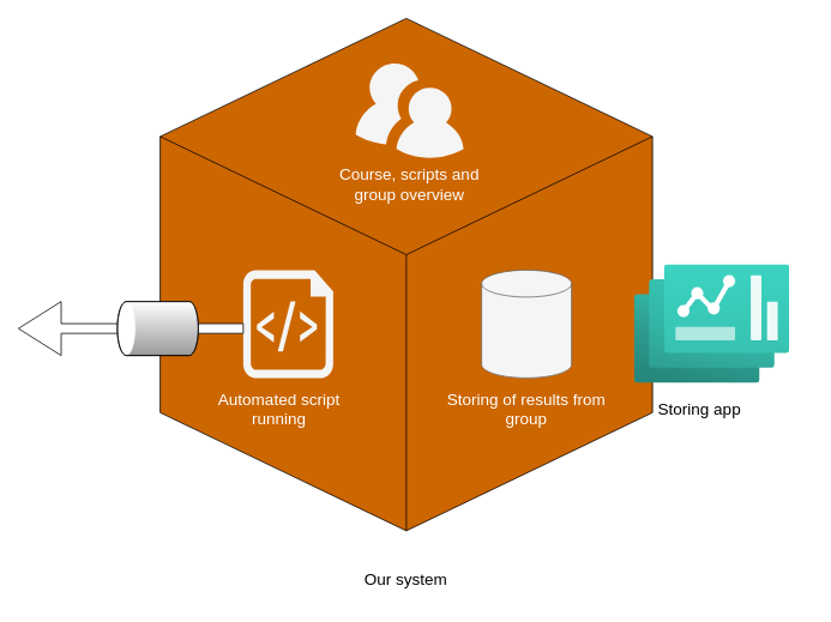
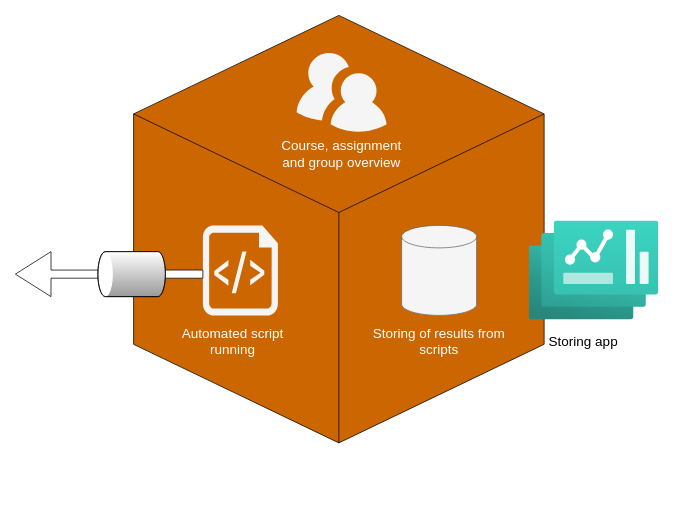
- <mxCell id="10" value="&lt;span style=&quot;font-size: 18px;&quot;&gt;&lt;font color=&quot;#ffffff&quot;&gt;Course, scripts and group overview&lt;/font&gt;&lt;/span&gt;" style="text;strokeColor=none;align=center;fillColor=none;html=1;verticalAlign=middle;whiteSpace=wrap;rounded=0;" vertex="1" parent="1"><mxGeometry x="360" y="180" width="190" height="50" as="geometry" /></mxCell>
+ <mxCell id="10" value="&lt;span style=&quot;font-size: 18px;&quot;&gt;&lt;font color=&quot;#ffffff&quot;&gt;Course, assignment and group overview&lt;/font&gt;&lt;/span&gt;" style="text;strokeColor=none;align=center;fillColor=none;html=1;verticalAlign=middle;whiteSpace=wrap;rounded=0;" vertex="1" parent="1"><mxGeometry x="360" y="180" width="190" height="50" as="geometry" /></mxCell>
- <mxCell id="12" value="&lt;span style=&quot;font-size: 18px;&quot;&gt;&lt;font color=&quot;#ffffff&quot;&gt;Storing of results from group&lt;/font&gt;&lt;/span&gt;" style="text;strokeColor=none;align=center;fillColor=none;html=1;verticalAlign=middle;whiteSpace=wrap;rounded=0;" vertex="1" parent="1"><mxGeometry x="490" y="430" width="190" height="50" as="geometry" /></mxCell>
+ <mxCell id="12" value="&lt;span style=&quot;font-size: 18px;&quot;&gt;&lt;font color=&quot;#ffffff&quot;&gt;Storing of results from scripts&lt;/font&gt;&lt;/span&gt;" style="text;strokeColor=none;align=center;fillColor=none;html=1;verticalAlign=middle;whiteSpace=wrap;rounded=0;" vertex="1" parent="1"><mxGeometry x="490" y="430" width="190" height="50" as="geometry" /></mxCell>
- <mxCell id="7" value="&lt;span style=&quot;font-size: 18px;&quot;&gt;Our system&lt;/span&gt;" style="text;strokeColor=none;align=center;fillColor=none;html=1;verticalAlign=middle;whiteSpace=wrap;rounded=0;" parent="1" vertex="1"><mxGeometry x="356.31" y="620" width="190" height="50" as="geometry" /></mxCell>
